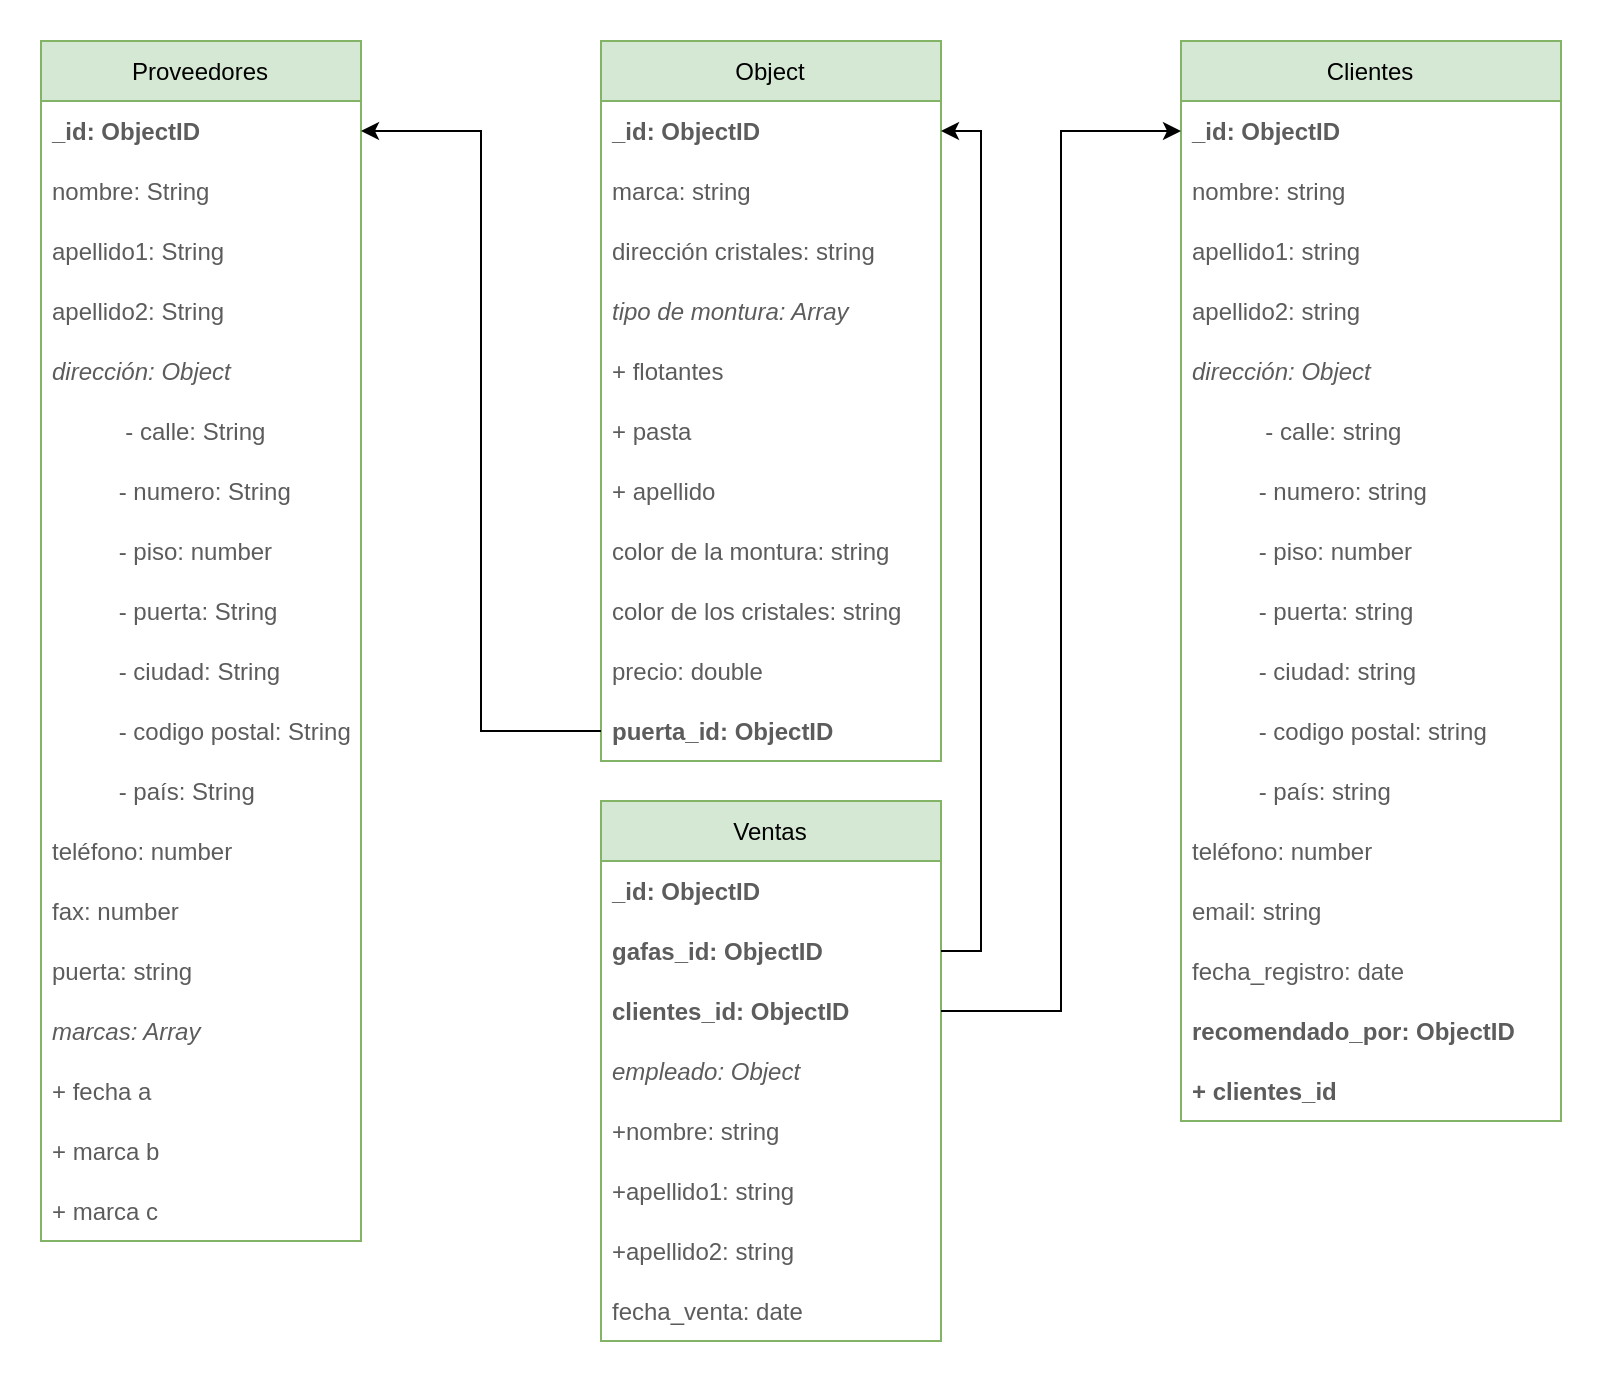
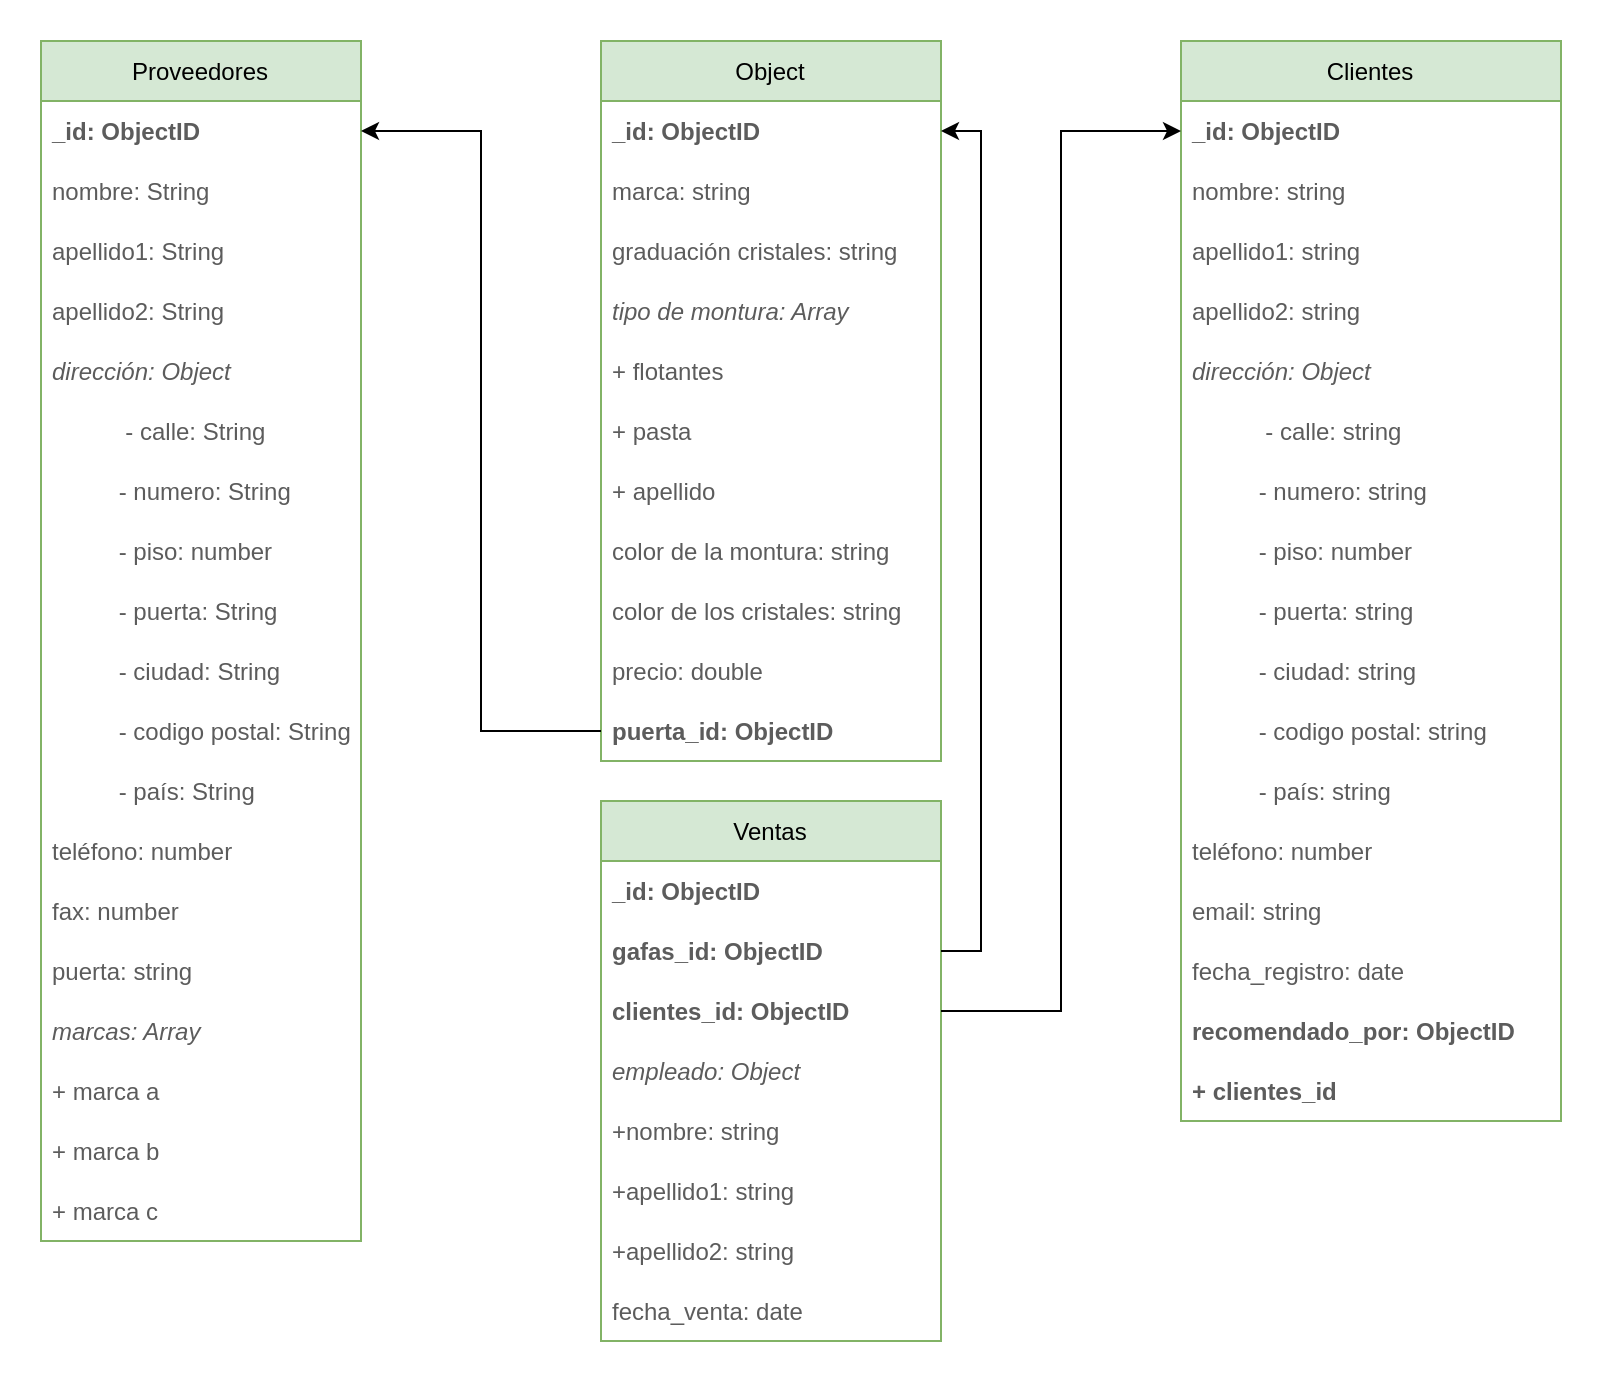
- <mxCell id="43" value="dirección cristales: string" style="text;strokeColor=none;fillColor=none;align=left;verticalAlign=middle;spacingLeft=4;spacingRight=4;overflow=hidden;points=[[0,0.5],[1,0.5]];portConstraint=eastwest;rotatable=0;rounded=0;sketch=0;fontColor=#5C5C5C;" parent="40" vertex="1"><mxGeometry y="90" width="170" height="30" as="geometry" /></mxCell>
+ <mxCell id="43" value="graduación cristales: string" style="text;strokeColor=none;fillColor=none;align=left;verticalAlign=middle;spacingLeft=4;spacingRight=4;overflow=hidden;points=[[0,0.5],[1,0.5]];portConstraint=eastwest;rotatable=0;rounded=0;sketch=0;fontColor=#5C5C5C;" parent="40" vertex="1"><mxGeometry y="90" width="170" height="30" as="geometry" /></mxCell>
- <mxCell id="19" value="+ fecha a" style="text;strokeColor=none;fillColor=none;align=left;verticalAlign=middle;spacingLeft=4;spacingRight=4;overflow=hidden;points=[[0,0.5],[1,0.5]];portConstraint=eastwest;rotatable=0;rounded=0;sketch=0;fontColor=#5C5C5C;" vertex="1" parent="2"><mxGeometry y="510" width="160" height="30" as="geometry" /></mxCell>
+ <mxCell id="19" value="+ marca a" style="text;strokeColor=none;fillColor=none;align=left;verticalAlign=middle;spacingLeft=4;spacingRight=4;overflow=hidden;points=[[0,0.5],[1,0.5]];portConstraint=eastwest;rotatable=0;rounded=0;sketch=0;fontColor=#5C5C5C;" vertex="1" parent="2"><mxGeometry y="510" width="160" height="30" as="geometry" /></mxCell>
